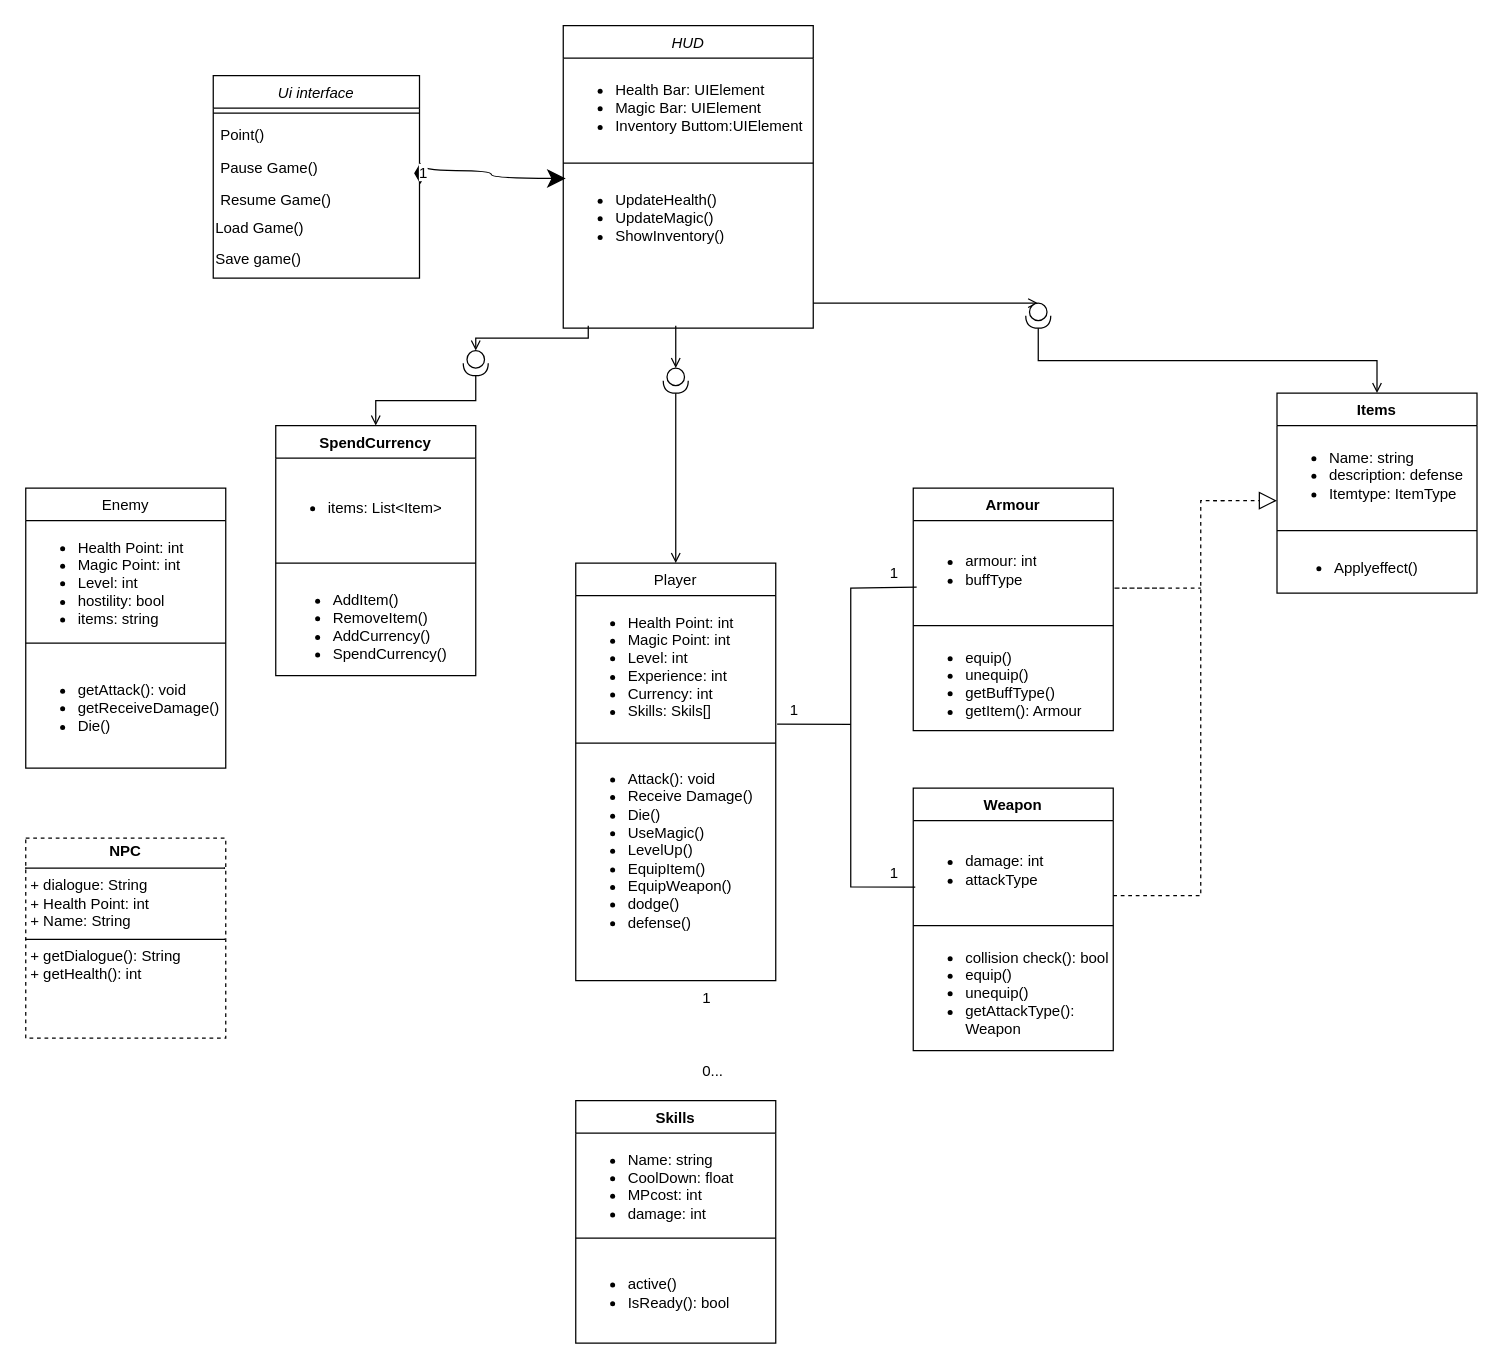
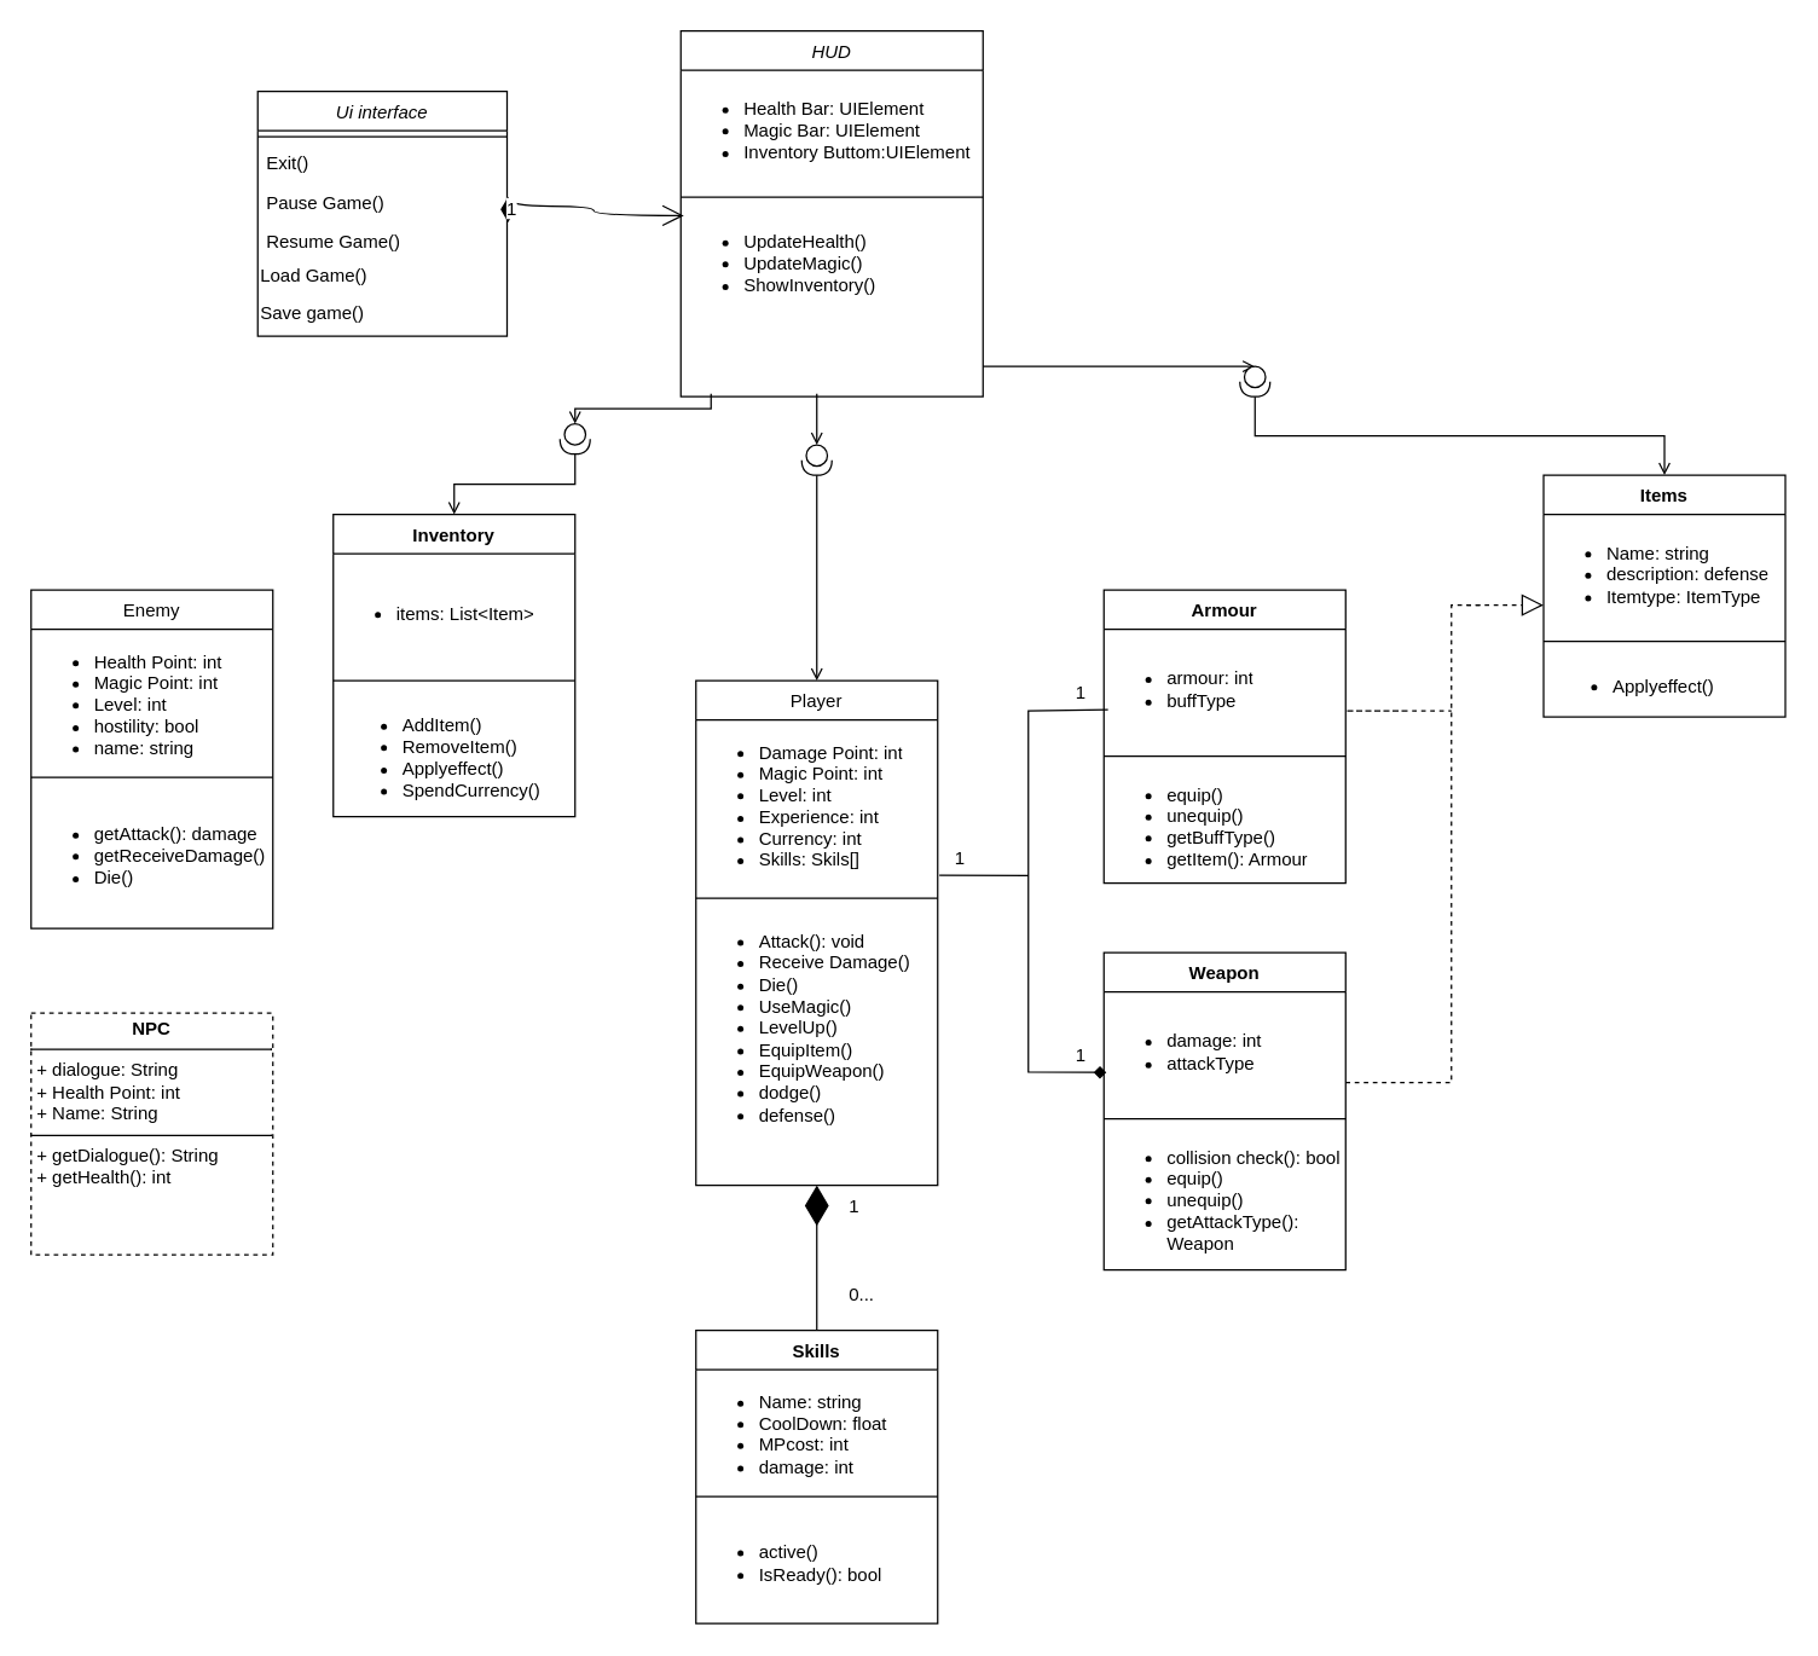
- <mxCell id="4" value="Point()" style="text;align=left;verticalAlign=top;spacingLeft=4;spacingRight=4;overflow=hidden;rotatable=0;points=[[0,0.5],[1,0.5]];portConstraint=eastwest;" parent="2" vertex="1"><mxGeometry y="34" width="165" height="26" as="geometry" /></mxCell>
+ <mxCell id="4" value="Exit()" style="text;align=left;verticalAlign=top;spacingLeft=4;spacingRight=4;overflow=hidden;rotatable=0;points=[[0,0.5],[1,0.5]];portConstraint=eastwest;" parent="2" vertex="1"><mxGeometry y="34" width="165" height="26" as="geometry" /></mxCell>
- <mxCell id="44" value="1" style="endArrow=classic;html=1;endSize=12;startArrow=diamondThin;startSize=14;startFill=1;edgeStyle=orthogonalEdgeStyle;align=left;verticalAlign=bottom;rounded=0;fontSize=12;curved=1;exitX=1.004;exitY=0.026;exitDx=0;exitDy=0;exitPerimeter=0;entryX=0.01;entryY=0.103;entryDx=0;entryDy=0;entryPerimeter=0;" parent="1" source="6" target="41" edge="1"><mxGeometry x="-1" y="3" relative="1" as="geometry"><mxPoint x="420" y="200" as="sourcePoint" /><mxPoint x="580" y="200" as="targetPoint" /></mxGeometry></mxCell>
+ <mxCell id="44" value="1" style="endArrow=open;html=1;endSize=12;startArrow=diamondThin;startSize=14;startFill=1;edgeStyle=orthogonalEdgeStyle;align=left;verticalAlign=bottom;rounded=0;fontSize=12;curved=1;exitX=1.004;exitY=0.026;exitDx=0;exitDy=0;exitPerimeter=0;entryX=0.01;entryY=0.103;entryDx=0;entryDy=0;entryPerimeter=0;" parent="1" source="6" target="41" edge="1"><mxGeometry x="-1" y="3" relative="1" as="geometry"><mxPoint x="420" y="200" as="sourcePoint" /><mxPoint x="580" y="200" as="targetPoint" /></mxGeometry></mxCell>
- <mxCell id="34" value="SpendCurrency" style="swimlane;fontStyle=1;align=center;verticalAlign=top;childLayout=stackLayout;horizontal=1;startSize=26;horizontalStack=0;resizeParent=1;resizeParentMax=0;resizeLast=0;collapsible=1;marginBottom=0;whiteSpace=wrap;html=1;" parent="1" vertex="1"><mxGeometry x="220" y="340" width="160" height="200" as="geometry" /></mxCell>
+ <mxCell id="34" value="Inventory" style="swimlane;fontStyle=1;align=center;verticalAlign=top;childLayout=stackLayout;horizontal=1;startSize=26;horizontalStack=0;resizeParent=1;resizeParentMax=0;resizeLast=0;collapsible=1;marginBottom=0;whiteSpace=wrap;html=1;" parent="1" vertex="1"><mxGeometry x="220" y="340" width="160" height="200" as="geometry" /></mxCell>
- <mxCell id="15" value="&lt;ul&gt;&lt;li&gt;Health Point: int&lt;/li&gt;&lt;li&gt;Magic Point: int&lt;/li&gt;&lt;li&gt;Level: int&lt;/li&gt;&lt;li&gt;hostility: bool&lt;/li&gt;&lt;li&gt;items: string&lt;/li&gt;&lt;/ul&gt;" style="text;strokeColor=none;fillColor=none;html=1;whiteSpace=wrap;verticalAlign=middle;overflow=hidden;" parent="14" vertex="1"><mxGeometry y="26" width="160" height="94" as="geometry" /></mxCell>
+ <mxCell id="15" value="&lt;ul&gt;&lt;li&gt;Health Point: int&lt;/li&gt;&lt;li&gt;Magic Point: int&lt;/li&gt;&lt;li&gt;Level: int&lt;/li&gt;&lt;li&gt;hostility: bool&lt;/li&gt;&lt;li&gt;name: string&lt;/li&gt;&lt;/ul&gt;" style="text;strokeColor=none;fillColor=none;html=1;whiteSpace=wrap;verticalAlign=middle;overflow=hidden;" parent="14" vertex="1"><mxGeometry y="26" width="160" height="94" as="geometry" /></mxCell>
- <mxCell id="37" value="&lt;ul&gt;&lt;li&gt;AddItem()&lt;/li&gt;&lt;li&gt;RemoveItem()&lt;/li&gt;&lt;li&gt;AddCurrency()&lt;/li&gt;&lt;li&gt;SpendCurrency()&lt;/li&gt;&lt;/ul&gt;" style="text;strokeColor=none;fillColor=none;align=left;verticalAlign=top;spacingLeft=4;spacingRight=4;overflow=hidden;rotatable=0;points=[[0,0.5],[1,0.5]];portConstraint=eastwest;whiteSpace=wrap;html=1;" parent="34" vertex="1"><mxGeometry y="114" width="160" height="86" as="geometry" /></mxCell>
+ <mxCell id="37" value="&lt;ul&gt;&lt;li&gt;AddItem()&lt;/li&gt;&lt;li&gt;RemoveItem()&lt;/li&gt;&lt;li&gt;Applyeffect()&lt;/li&gt;&lt;li&gt;SpendCurrency()&lt;/li&gt;&lt;/ul&gt;" style="text;strokeColor=none;fillColor=none;align=left;verticalAlign=top;spacingLeft=4;spacingRight=4;overflow=hidden;rotatable=0;points=[[0,0.5],[1,0.5]];portConstraint=eastwest;whiteSpace=wrap;html=1;" parent="34" vertex="1"><mxGeometry y="114" width="160" height="86" as="geometry" /></mxCell>
- <mxCell id="10" value="&lt;ul&gt;&lt;li&gt;Health Point: int&lt;/li&gt;&lt;li&gt;Magic Point: int&lt;/li&gt;&lt;li&gt;Level: int&lt;/li&gt;&lt;li&gt;Experience: int&lt;/li&gt;&lt;li&gt;Currency: int&lt;/li&gt;&lt;li&gt;Skills: Skils[]&lt;/li&gt;&lt;/ul&gt;" style="text;strokeColor=none;fillColor=none;html=1;whiteSpace=wrap;verticalAlign=middle;overflow=hidden;" parent="9" vertex="1"><mxGeometry y="26" width="160" height="114" as="geometry" /></mxCell>
+ <mxCell id="10" value="&lt;ul&gt;&lt;li&gt;Damage Point: int&lt;/li&gt;&lt;li&gt;Magic Point: int&lt;/li&gt;&lt;li&gt;Level: int&lt;/li&gt;&lt;li&gt;Experience: int&lt;/li&gt;&lt;li&gt;Currency: int&lt;/li&gt;&lt;li&gt;Skills: Skils[]&lt;/li&gt;&lt;/ul&gt;" style="text;strokeColor=none;fillColor=none;html=1;whiteSpace=wrap;verticalAlign=middle;overflow=hidden;" parent="9" vertex="1"><mxGeometry y="26" width="160" height="114" as="geometry" /></mxCell>
- <mxCell id="17" value="&lt;ul&gt;&lt;li&gt;getAttack(): void&lt;/li&gt;&lt;li&gt;getReceiveDamage()&lt;/li&gt;&lt;li&gt;Die()&lt;/li&gt;&lt;/ul&gt;" style="text;strokeColor=none;fillColor=none;html=1;whiteSpace=wrap;verticalAlign=middle;overflow=hidden;" parent="14" vertex="1"><mxGeometry y="128" width="160" height="96" as="geometry" /></mxCell>
+ <mxCell id="17" value="&lt;ul&gt;&lt;li&gt;getAttack(): damage&lt;/li&gt;&lt;li&gt;getReceiveDamage()&lt;/li&gt;&lt;li&gt;Die()&lt;/li&gt;&lt;/ul&gt;" style="text;strokeColor=none;fillColor=none;html=1;whiteSpace=wrap;verticalAlign=middle;overflow=hidden;" parent="14" vertex="1"><mxGeometry y="128" width="160" height="96" as="geometry" /></mxCell>
- <mxCell id="52" value="" style="endArrow=none;html=1;rounded=0;entryX=0.01;entryY=0.666;entryDx=0;entryDy=0;entryPerimeter=0;exitX=0.017;exitY=0.666;exitDx=0;exitDy=0;exitPerimeter=0;" parent="1" source="31" target="27" edge="1"><mxGeometry width="50" height="50" relative="1" as="geometry"><mxPoint x="660" y="470" as="sourcePoint" /><mxPoint x="690" y="700" as="targetPoint" /><Array as="points"><mxPoint x="680" y="470" /><mxPoint x="680" y="580" /><mxPoint x="680" y="709" /></Array></mxGeometry></mxCell>
+ <mxCell id="52" value="" style="endArrow=diamond;html=1;rounded=0;entryX=0.01;entryY=0.666;entryDx=0;entryDy=0;entryPerimeter=0;exitX=0.017;exitY=0.666;exitDx=0;exitDy=0;exitPerimeter=0;" parent="1" source="31" target="27" edge="1"><mxGeometry width="50" height="50" relative="1" as="geometry"><mxPoint x="660" y="470" as="sourcePoint" /><mxPoint x="690" y="700" as="targetPoint" /><Array as="points"><mxPoint x="680" y="470" /><mxPoint x="680" y="580" /><mxPoint x="680" y="709" /></Array></mxGeometry></mxCell>
+ <mxCell id="60" value="" style="endArrow=diamondThin;endFill=1;endSize=24;html=1;rounded=0;entryX=0.5;entryY=1;entryDx=0;entryDy=0;exitX=0.5;exitY=0;exitDx=0;exitDy=0;" parent="1" source="22" target="9" edge="1"><mxGeometry width="160" relative="1" as="geometry"><mxPoint x="500" y="830" as="sourcePoint" /><mxPoint x="660" y="830" as="targetPoint" /></mxGeometry></mxCell>
